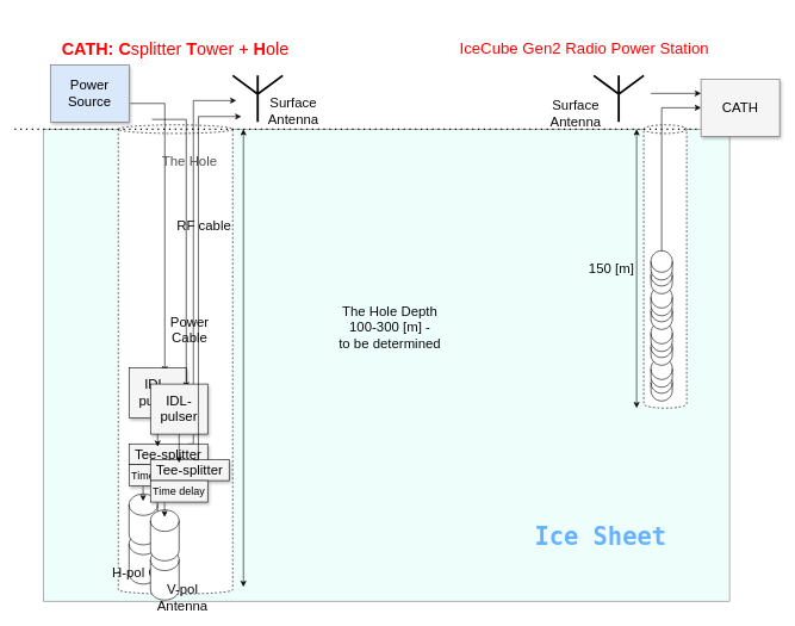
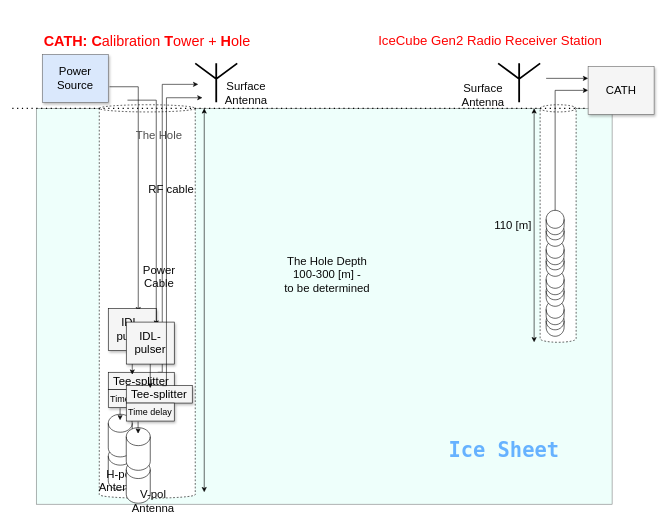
- <mxCell id="9" value="&lt;font style=&quot;font-size: 24px;&quot;&gt;&lt;b&gt;CATH:&lt;/b&gt; &lt;b&gt;C&lt;/b&gt;splitter &lt;b&gt;T&lt;/b&gt;ower + &lt;b&gt;H&lt;/b&gt;ole&lt;/font&gt;" style="text;strokeColor=none;align=center;fillColor=none;html=1;verticalAlign=middle;whiteSpace=wrap;rounded=0;strokeWidth=4;fontStyle=0;fontSize=17;fontColor=#FF0000;" parent="1" vertex="1"><mxGeometry x="50" y="38" width="390" height="60" as="geometry" /></mxCell>
+ <mxCell id="9" value="&lt;font style=&quot;font-size: 24px;&quot;&gt;&lt;b&gt;CATH:&lt;/b&gt; &lt;b&gt;C&lt;/b&gt;alibration &lt;b&gt;T&lt;/b&gt;ower + &lt;b&gt;H&lt;/b&gt;ole&lt;/font&gt;" style="text;strokeColor=none;align=center;fillColor=none;html=1;verticalAlign=middle;whiteSpace=wrap;rounded=0;strokeWidth=4;fontStyle=0;fontSize=17;fontColor=#FF0000;" parent="1" vertex="1"><mxGeometry x="50" y="38" width="390" height="60" as="geometry" /></mxCell>
- <mxCell id="10" value="&lt;div style=&quot;font-size: 22px;&quot;&gt;&lt;span style=&quot;font-size: 22px;&quot;&gt;IceCube Gen2 Radio Power Station &lt;br style=&quot;font-size: 22px;&quot;&gt;&lt;/span&gt;&lt;/div&gt;&lt;div style=&quot;font-size: 22px;&quot;&gt;&lt;span style=&quot;font-size: 22px;&quot;&gt;&lt;/span&gt;&lt;/div&gt;" style="text;strokeColor=none;align=center;fillColor=none;html=1;verticalAlign=middle;whiteSpace=wrap;rounded=0;strokeWidth=4;fontStyle=0;fontSize=22;fontColor=#FF0000;" parent="1" vertex="1"><mxGeometry x="622" y="20" width="390" height="96" as="geometry" /></mxCell>
+ <mxCell id="10" value="&lt;div style=&quot;font-size: 22px;&quot;&gt;&lt;span style=&quot;font-size: 22px;&quot;&gt;IceCube Gen2 Radio Receiver Station &lt;br style=&quot;font-size: 22px;&quot;&gt;&lt;/span&gt;&lt;/div&gt;&lt;div style=&quot;font-size: 22px;&quot;&gt;&lt;span style=&quot;font-size: 22px;&quot;&gt;&lt;/span&gt;&lt;/div&gt;" style="text;strokeColor=none;align=center;fillColor=none;html=1;verticalAlign=middle;whiteSpace=wrap;rounded=0;strokeWidth=4;fontStyle=0;fontSize=22;fontColor=#FF0000;" parent="1" vertex="1"><mxGeometry x="622" y="20" width="390" height="96" as="geometry" /></mxCell>
- <mxCell id="32" value="&lt;font style=&quot;font-size: 19px;&quot; color=&quot;#0a0a0a&quot;&gt;150 [m]&lt;/font&gt;" style="text;strokeColor=none;align=center;fillColor=none;html=1;verticalAlign=middle;whiteSpace=wrap;rounded=0;strokeWidth=4;fontStyle=0;fontSize=19;fontColor=#4F4F4F;" parent="1" vertex="1"><mxGeometry x="790" y="328" width="130" height="96" as="geometry" /></mxCell>
+ <mxCell id="32" value="&lt;font style=&quot;font-size: 19px;&quot; color=&quot;#0a0a0a&quot;&gt;110 [m]&lt;/font&gt;" style="text;strokeColor=none;align=center;fillColor=none;html=1;verticalAlign=middle;whiteSpace=wrap;rounded=0;strokeWidth=4;fontStyle=0;fontSize=19;fontColor=#4F4F4F;" parent="1" vertex="1"><mxGeometry x="790" y="328" width="130" height="96" as="geometry" /></mxCell>
- <mxCell id="42" value="&lt;font style=&quot;font-size: 19px;&quot; color=&quot;#0a0a0a&quot;&gt;H-pol Gen&lt;br style=&quot;font-size: 19px;&quot;&gt;&lt;/font&gt;" style="text;strokeColor=none;align=center;fillColor=none;html=1;verticalAlign=middle;whiteSpace=wrap;rounded=0;strokeWidth=4;fontStyle=0;fontSize=19;fontColor=#4F4F4F;" parent="38" vertex="1"><mxGeometry x="-25" y="96" width="90" height="30" as="geometry" /></mxCell>
+ <mxCell id="42" value="&lt;font style=&quot;font-size: 19px;&quot; color=&quot;#0a0a0a&quot;&gt;H-pol Antenna&lt;br style=&quot;font-size: 19px;&quot;&gt;&lt;/font&gt;" style="text;strokeColor=none;align=center;fillColor=none;html=1;verticalAlign=middle;whiteSpace=wrap;rounded=0;strokeWidth=4;fontStyle=0;fontSize=19;fontColor=#4F4F4F;" parent="38" vertex="1"><mxGeometry x="-25" y="96" width="90" height="30" as="geometry" /></mxCell>
